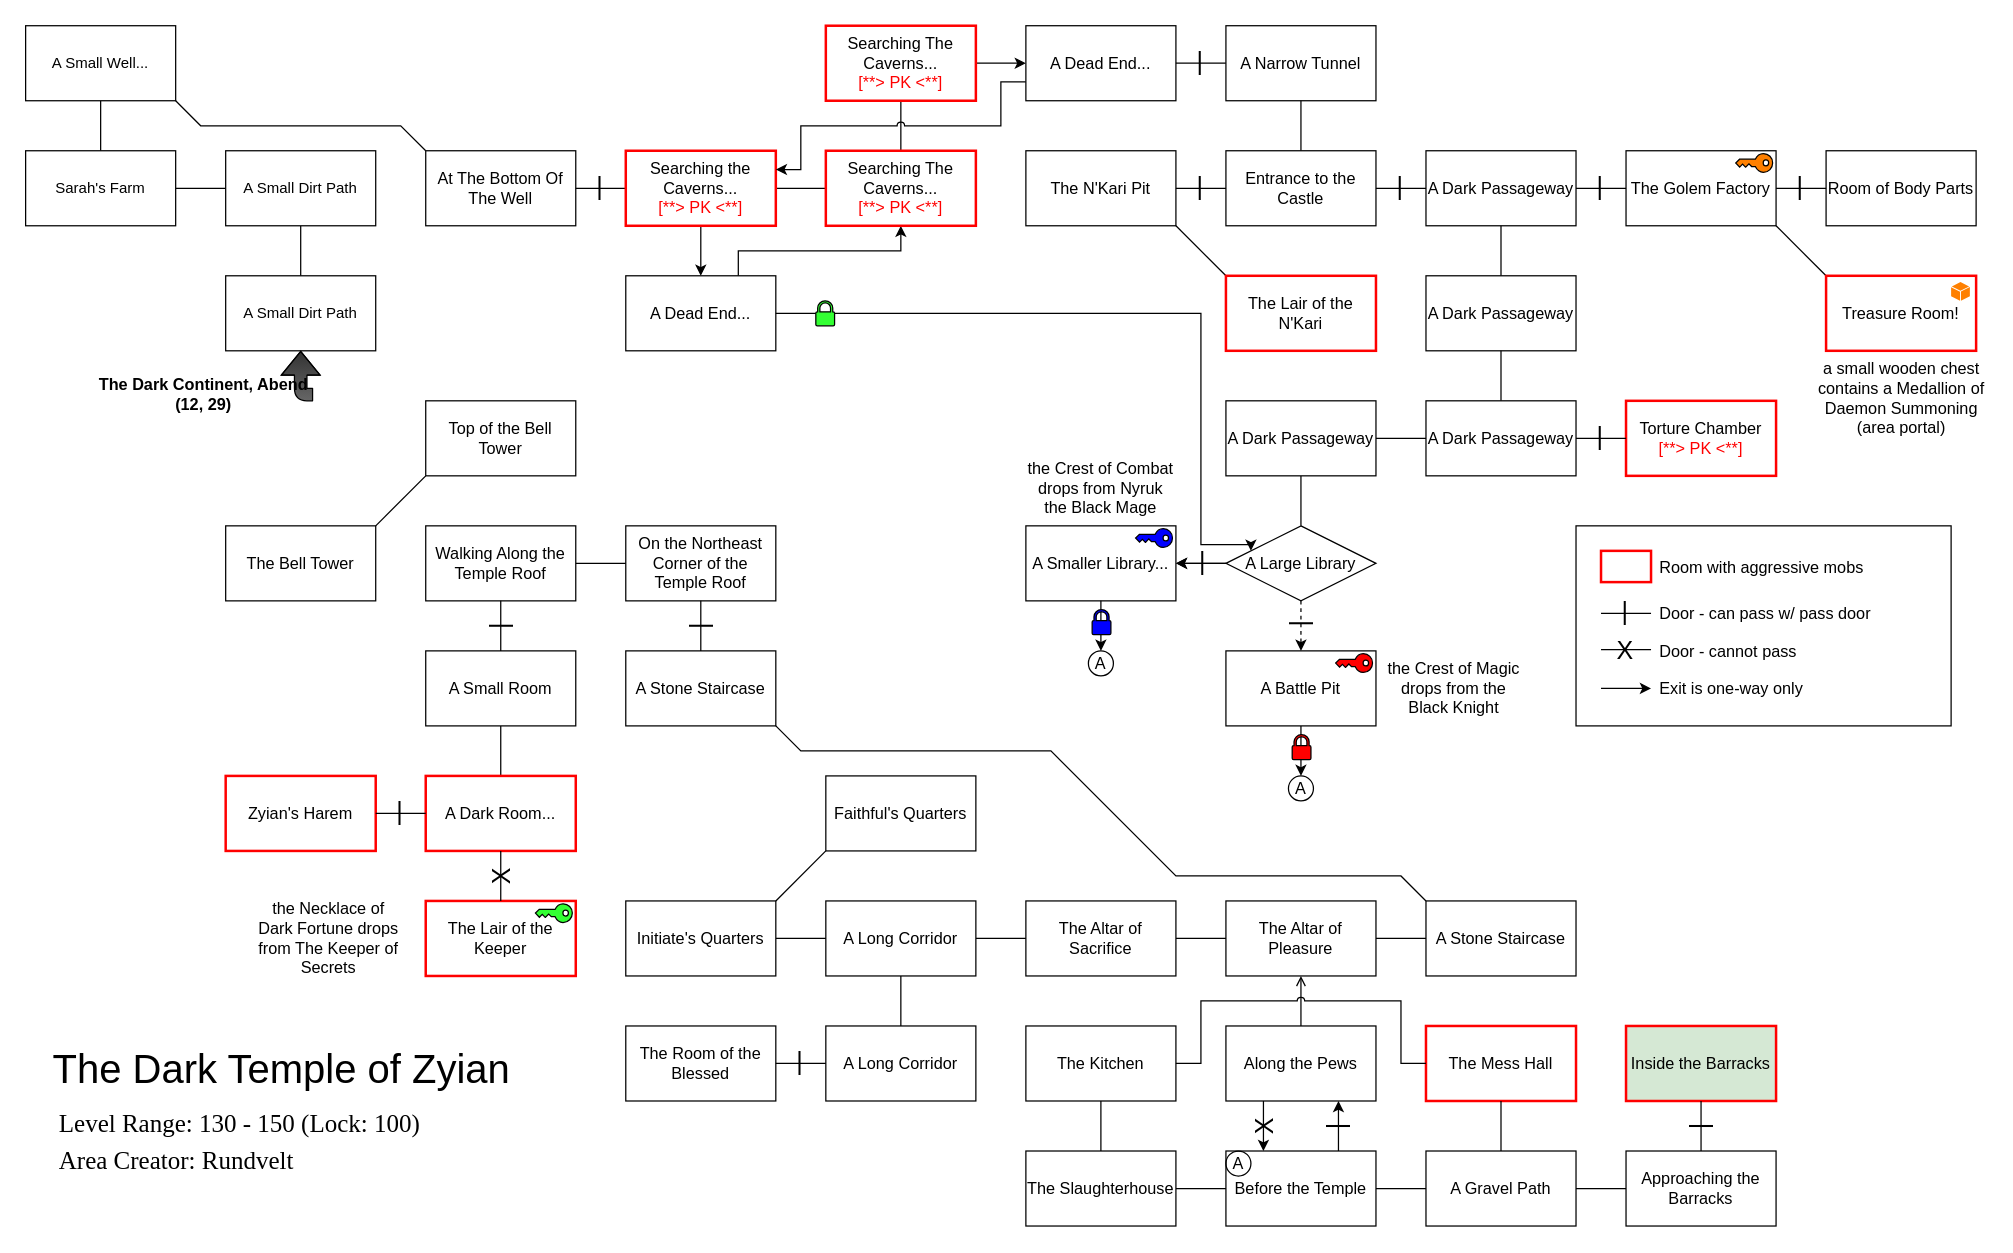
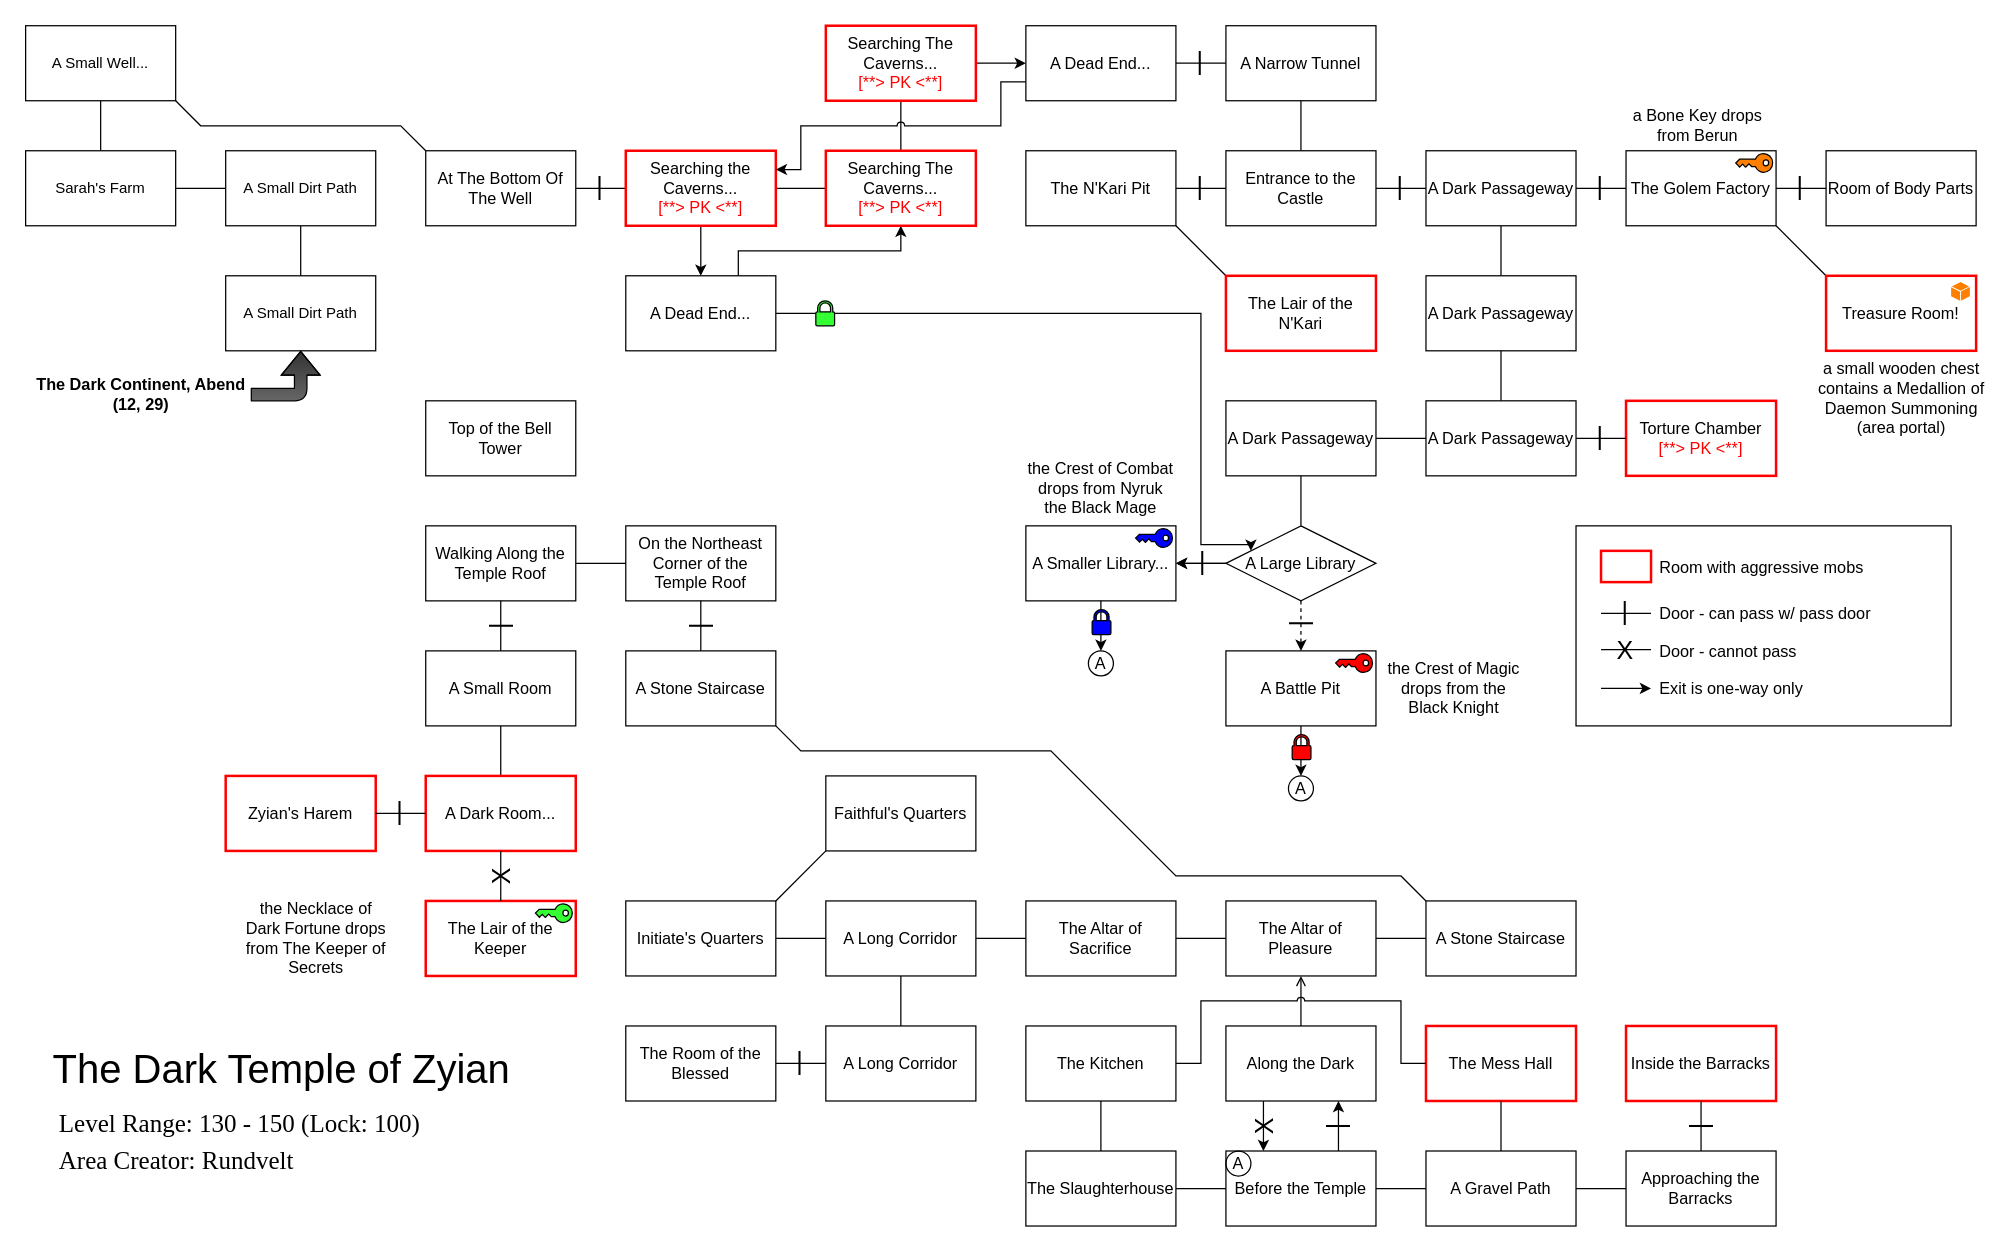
+ <mxCell id="142" value="a Bone Key drops from Berun" style="text;html=1;strokeColor=none;fillColor=none;align=center;verticalAlign=middle;whiteSpace=wrap;rounded=0;fontSize=13;" vertex="1" parent="1"><mxGeometry x="1300" y="85" width="115" height="30" as="geometry" /></mxCell>
- <mxCell id="14" value="The Dark Continent, Abend&lt;br style=&quot;font-size: 13px;&quot;&gt;(12, 29)" style="text;html=1;strokeColor=none;fillColor=none;align=center;verticalAlign=middle;whiteSpace=wrap;rounded=0;fontStyle=1;fontSize=13;" vertex="1" parent="1"><mxGeometry x="75" y="295" width="175" height="40" as="geometry" /></mxCell>
+ <mxCell id="14" value="The Dark Continent, Abend&lt;br style=&quot;font-size: 13px;&quot;&gt;(12, 29)" style="text;html=1;strokeColor=none;fillColor=none;align=center;verticalAlign=middle;whiteSpace=wrap;rounded=0;fontStyle=1;fontSize=13;" vertex="1" parent="1"><mxGeometry x="25" y="295" width="175" height="40" as="geometry" /></mxCell>
- <mxCell id="122" style="edgeStyle=none;rounded=0;jumpStyle=arc;orthogonalLoop=1;jettySize=auto;html=1;exitX=1;exitY=0;exitDx=0;exitDy=0;entryX=0;entryY=1;entryDx=0;entryDy=0;fontSize=13;startArrow=none;startFill=0;endArrow=none;endFill=0;strokeColor=#000000;fillColor=none;gradientColor=none;" edge="1" parent="1" source="123" target="124"><mxGeometry relative="1" as="geometry" /></mxCell>
- <mxCell id="123" value="The Bell Tower" style="rounded=0;whiteSpace=wrap;html=1;fontSize=13;strokeColor=#000000;strokeWidth=1;fillColor=#ffffff;" vertex="1" parent="1"><mxGeometry x="180" y="420" width="120" height="60" as="geometry" /></mxCell>
- <mxCell id="139" value="the Necklace of Dark Fortune drops from The Keeper of Secrets" style="text;html=1;strokeColor=none;fillColor=none;align=center;verticalAlign=middle;whiteSpace=wrap;rounded=0;fontSize=13;" vertex="1" parent="1"><mxGeometry x="205" y="720" width="115" height="60" as="geometry" /></mxCell>
+ <mxCell id="139" value="the Necklace of Dark Fortune drops from The Keeper of Secrets" style="text;html=1;strokeColor=none;fillColor=none;align=center;verticalAlign=middle;whiteSpace=wrap;rounded=0;fontSize=13;" vertex="1" parent="1"><mxGeometry x="195" y="720" width="115" height="60" as="geometry" /></mxCell>
- <mxCell id="98" value="Along the Pews" style="rounded=0;whiteSpace=wrap;html=1;fontSize=13;strokeColor=#000000;strokeWidth=1;" vertex="1" parent="1"><mxGeometry x="980" y="820" width="120" height="60" as="geometry" /></mxCell>
+ <mxCell id="98" value="Along the Dark" style="rounded=0;whiteSpace=wrap;html=1;fontSize=13;strokeColor=#000000;strokeWidth=1;" vertex="1" parent="1"><mxGeometry x="980" y="820" width="120" height="60" as="geometry" /></mxCell>
- <mxCell id="94" value="Inside the Barracks" style="rounded=0;whiteSpace=wrap;html=1;fontSize=13;strokeWidth=2;strokeColor=#FF0000;fillColor=#d5e8d4;" vertex="1" parent="1"><mxGeometry x="1300" y="820" width="120" height="60" as="geometry" /></mxCell>
+ <mxCell id="94" value="Inside the Barracks" style="rounded=0;whiteSpace=wrap;html=1;fontSize=13;strokeWidth=2;strokeColor=#FF0000;" vertex="1" parent="1"><mxGeometry x="1300" y="820" width="120" height="60" as="geometry" /></mxCell>
